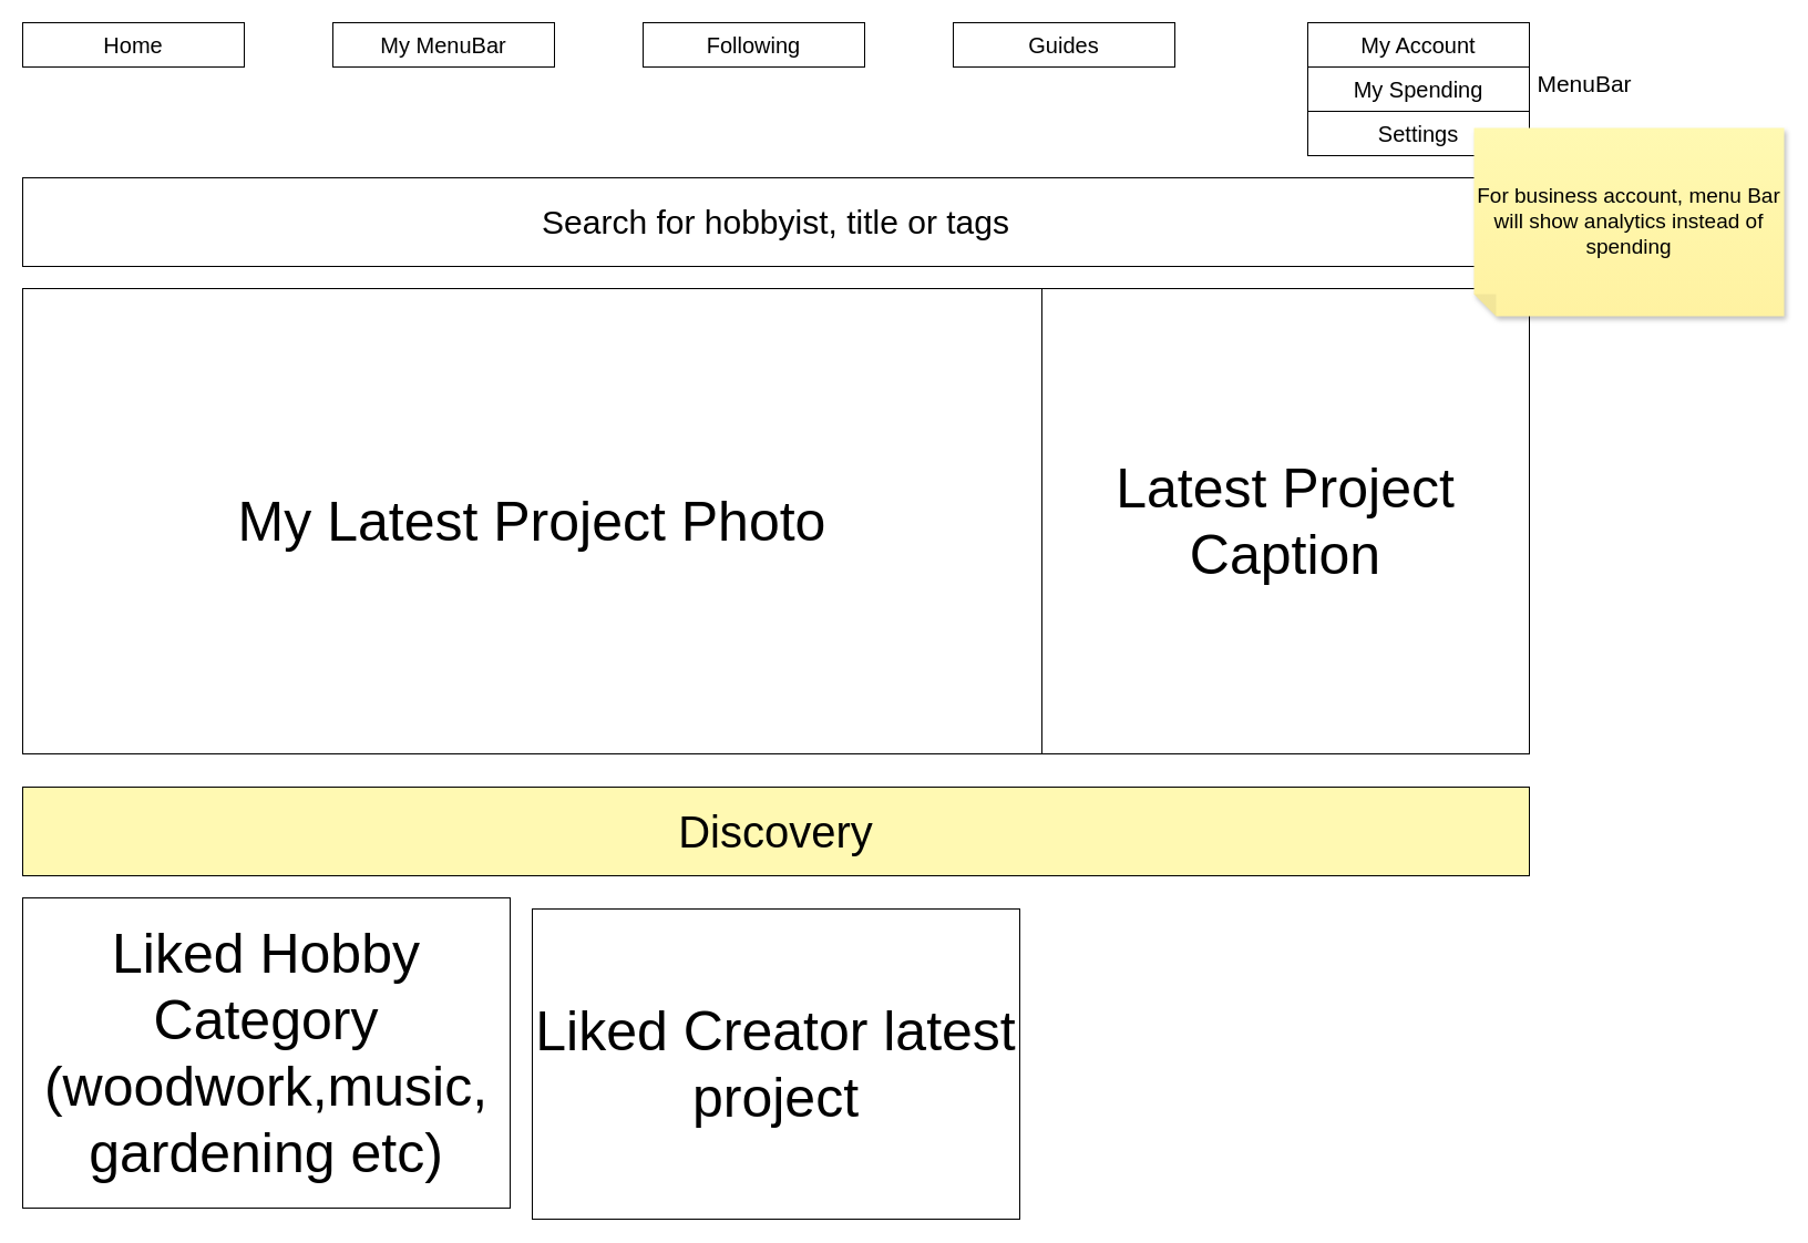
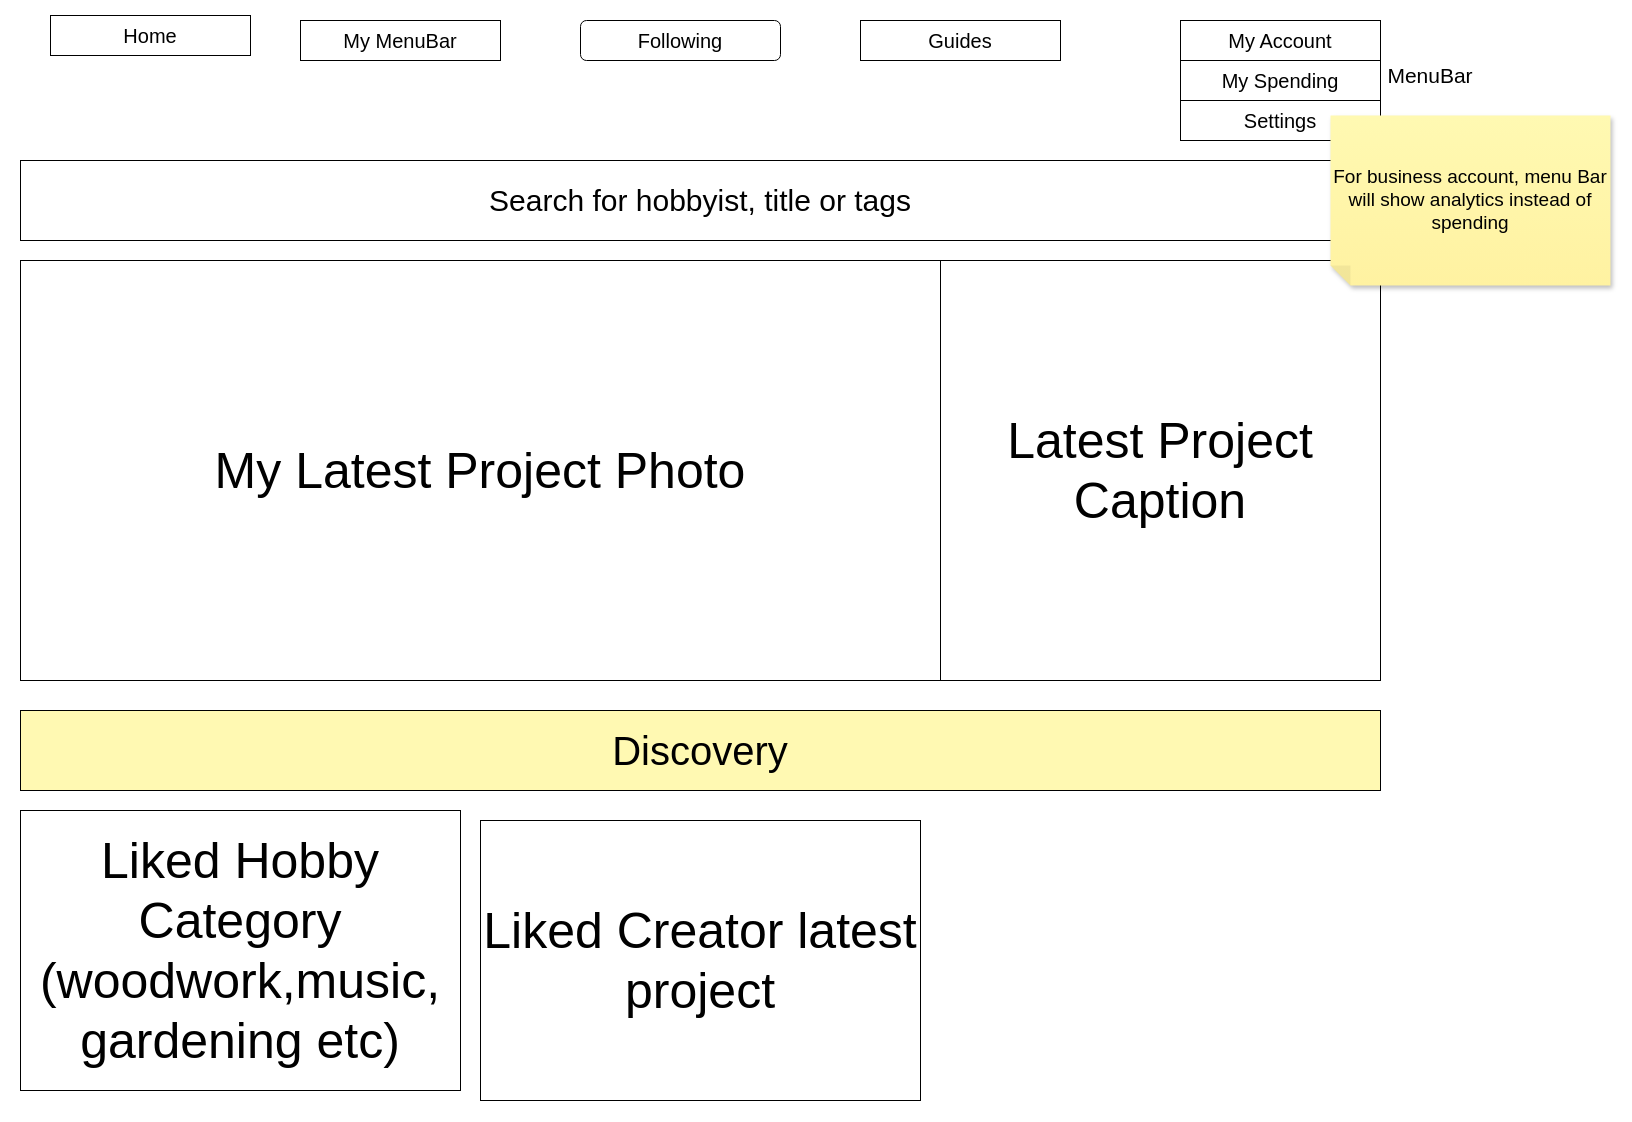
- <mxCell id="2" value="&lt;font style=&quot;font-size: 20px;&quot;&gt;Home&lt;/font&gt;" style="rounded=0;whiteSpace=wrap;html=1;" parent="1" vertex="1"><mxGeometry x="20" width="200" height="40" as="geometry" y="20" /></mxCell>
+ <mxCell id="2" value="&lt;font style=&quot;font-size: 20px;&quot;&gt;Home&lt;/font&gt;" style="rounded=0;whiteSpace=wrap;html=1;" parent="1" vertex="1"><mxGeometry x="50" y="15" width="200" height="40" as="geometry" /></mxCell>
- <mxCell id="10" value="&lt;span style=&quot;font-size: 20px;&quot;&gt;Following&lt;/span&gt;" style="rounded=0;whiteSpace=wrap;html=1;" parent="1" vertex="1"><mxGeometry x="580" width="200" height="40" as="geometry" y="20" /></mxCell>
+ <mxCell id="10" value="&lt;span style=&quot;font-size: 20px;&quot;&gt;Following&lt;/span&gt;" style="whiteSpace=wrap;html=1;rounded=1;" parent="1" vertex="1"><mxGeometry x="580" width="200" height="40" as="geometry" y="20" /></mxCell>
